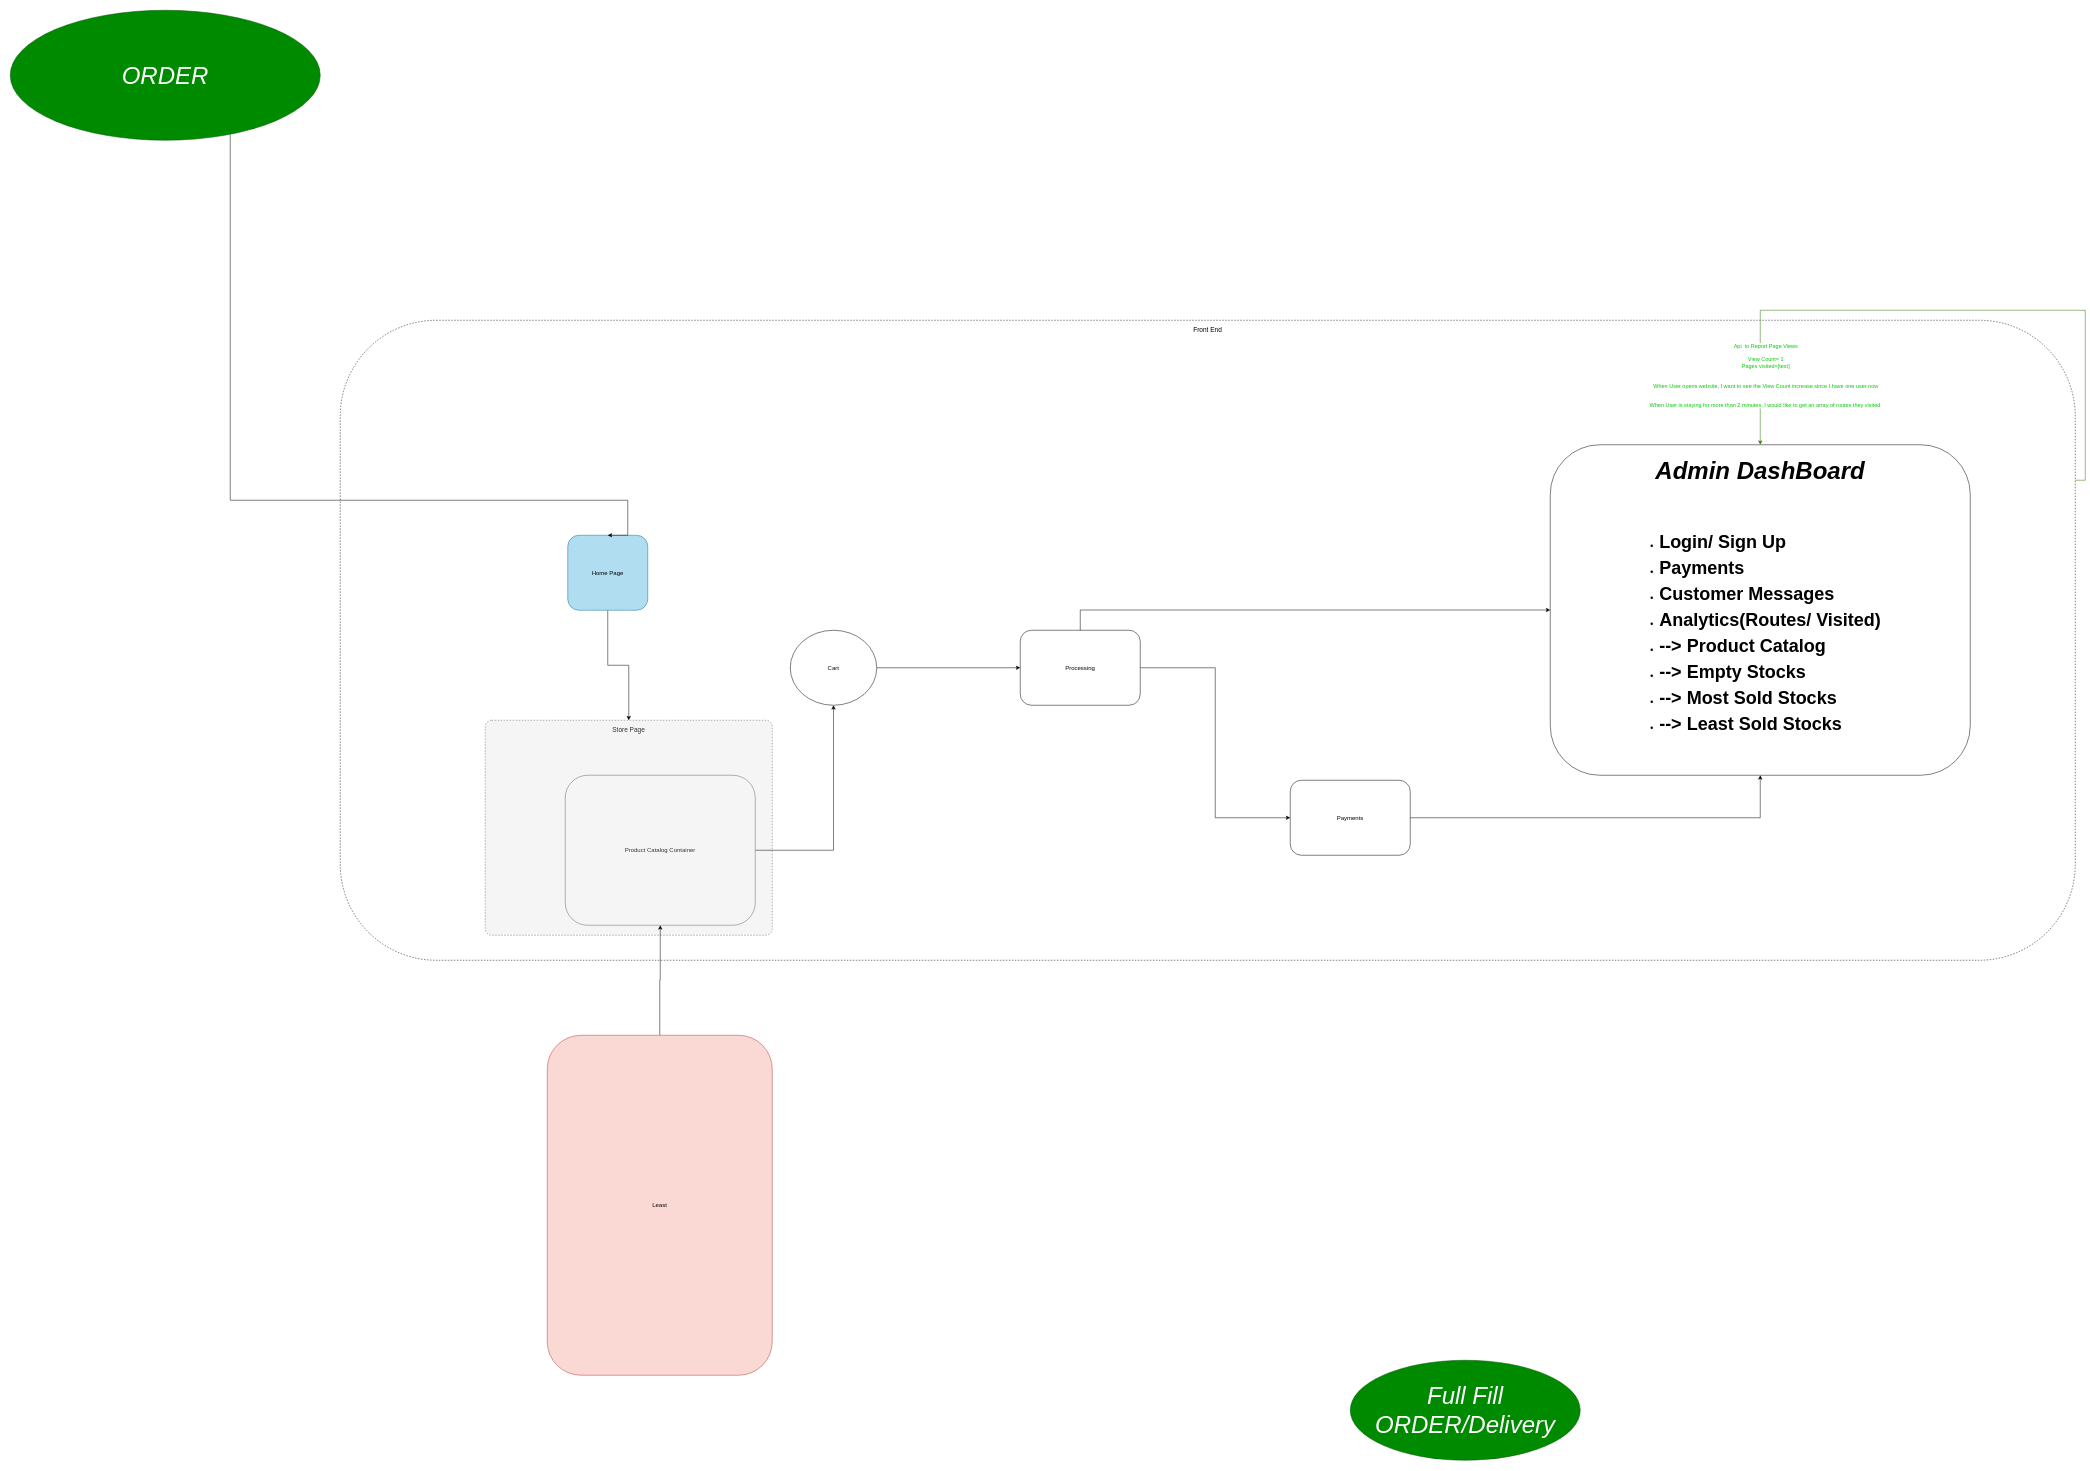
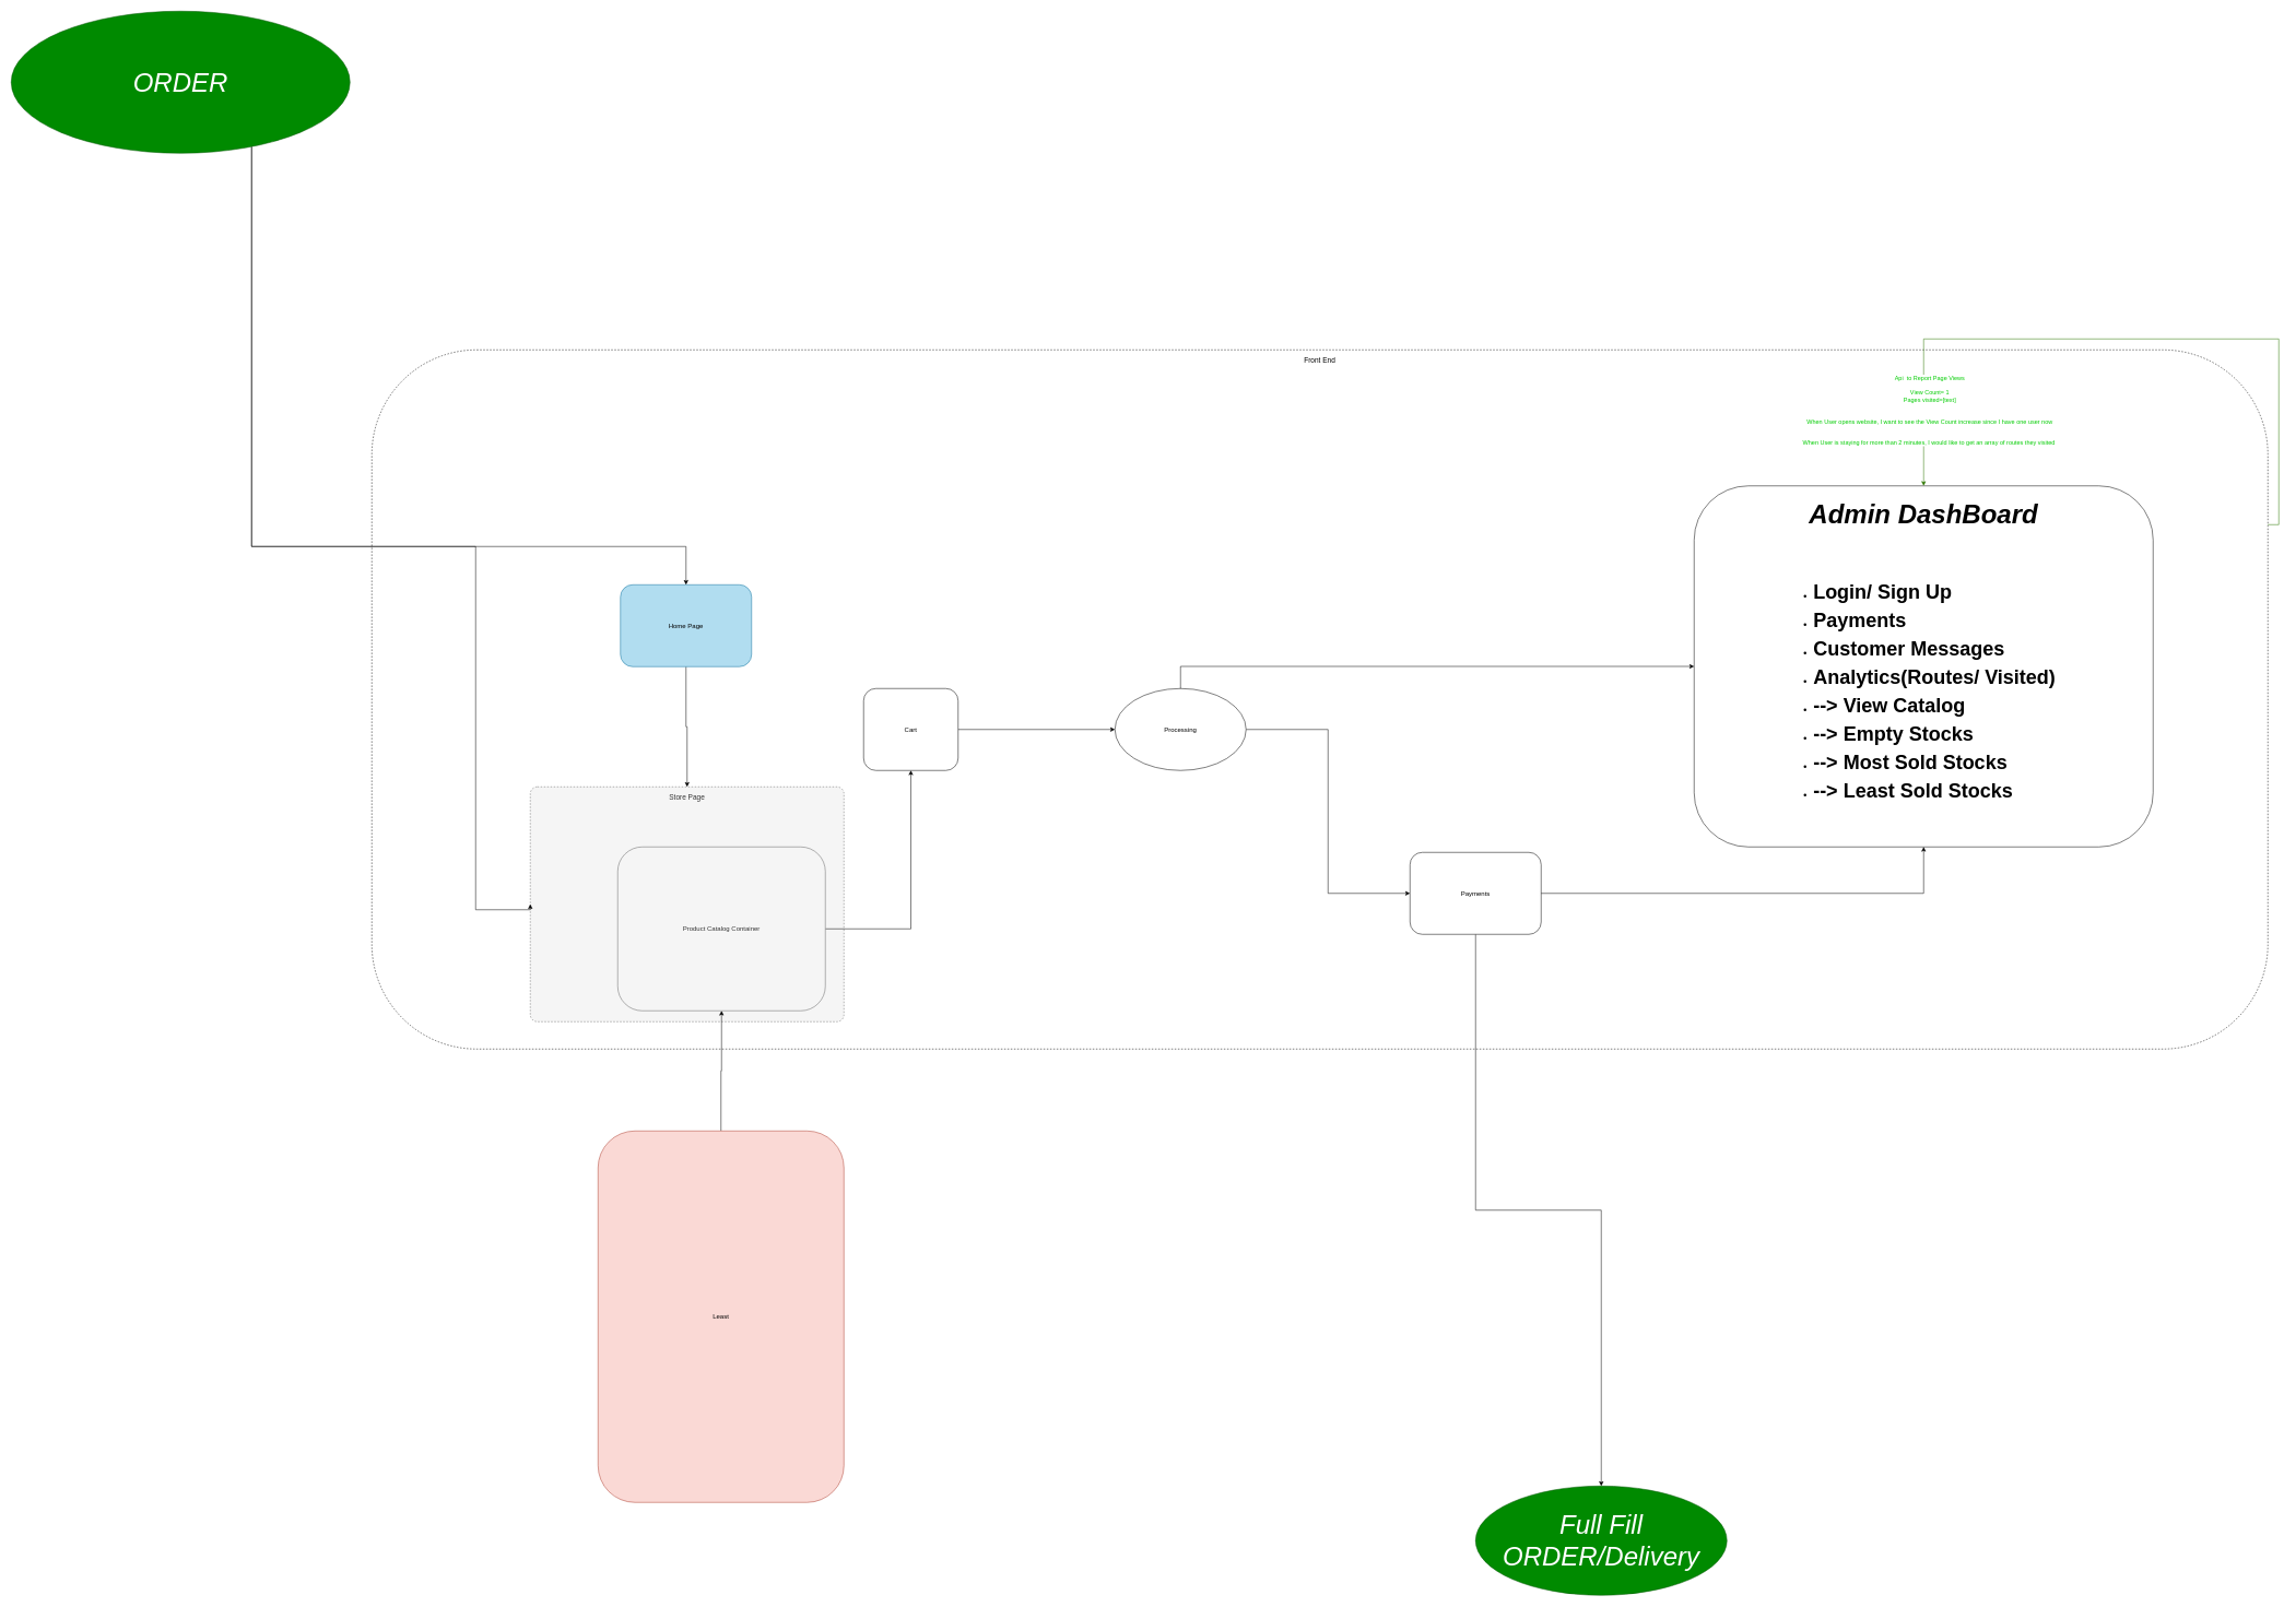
- <mxCell id="5" value="&lt;h1&gt;&lt;font style=&quot;font-size: 48px;&quot;&gt;&lt;i&gt;Admin DashBoard&lt;/i&gt;&lt;/font&gt;&lt;/h1&gt;&lt;font style=&quot;font-size: 48px;&quot;&gt;&lt;i&gt;&lt;br&gt;&lt;/i&gt;&lt;/font&gt;&lt;h2 style=&quot;line-height: 250%;&quot;&gt;&lt;ul style=&quot;line-height: 250%;&quot;&gt;&lt;li style=&quot;text-align: left;&quot;&gt;&lt;font style=&quot;font-size: 36px;&quot;&gt;Login/ Sign Up&lt;/font&gt;&lt;/li&gt;&lt;li style=&quot;text-align: left;&quot;&gt;&lt;font style=&quot;font-size: 36px;&quot;&gt;Payments&lt;/font&gt;&lt;/li&gt;&lt;li style=&quot;text-align: left;&quot;&gt;&lt;font style=&quot;font-size: 36px;&quot;&gt;Customer Messages&lt;/font&gt;&lt;/li&gt;&lt;li style=&quot;text-align: left;&quot;&gt;&lt;font style=&quot;font-size: 36px;&quot;&gt;Analytics(Routes/ Visited)&lt;/font&gt;&lt;/li&gt;&lt;li style=&quot;text-align: left;&quot;&gt;&lt;font style=&quot;font-size: 36px;&quot;&gt;--&amp;gt; Product Catalog&lt;/font&gt;&lt;/li&gt;&lt;li style=&quot;text-align: left;&quot;&gt;&lt;font style=&quot;font-size: 36px;&quot;&gt;--&amp;gt; Empty Stocks&lt;/font&gt;&lt;/li&gt;&lt;li style=&quot;text-align: left;&quot;&gt;&lt;font style=&quot;font-size: 36px;&quot;&gt;--&amp;gt; Most Sold Stocks&lt;/font&gt;&lt;/li&gt;&lt;li style=&quot;text-align: left;&quot;&gt;&lt;font style=&quot;font-size: 36px;&quot;&gt;--&amp;gt; Least Sold Stocks&amp;nbsp;&lt;/font&gt;&lt;/li&gt;&lt;/ul&gt;&lt;/h2&gt;" style="rounded=1;whiteSpace=wrap;html=1;horizontal=1;verticalAlign=top;" vertex="1" parent="1"><mxGeometry x="3100" y="889" width="840" height="661" as="geometry" /></mxCell>
+ <mxCell id="5" value="&lt;h1&gt;&lt;font style=&quot;font-size: 48px;&quot;&gt;&lt;i&gt;Admin DashBoard&lt;/i&gt;&lt;/font&gt;&lt;/h1&gt;&lt;font style=&quot;font-size: 48px;&quot;&gt;&lt;i&gt;&lt;br&gt;&lt;/i&gt;&lt;/font&gt;&lt;h2 style=&quot;line-height: 250%;&quot;&gt;&lt;ul style=&quot;line-height: 250%;&quot;&gt;&lt;li style=&quot;text-align: left;&quot;&gt;&lt;font style=&quot;font-size: 36px;&quot;&gt;Login/ Sign Up&lt;/font&gt;&lt;/li&gt;&lt;li style=&quot;text-align: left;&quot;&gt;&lt;font style=&quot;font-size: 36px;&quot;&gt;Payments&lt;/font&gt;&lt;/li&gt;&lt;li style=&quot;text-align: left;&quot;&gt;&lt;font style=&quot;font-size: 36px;&quot;&gt;Customer Messages&lt;/font&gt;&lt;/li&gt;&lt;li style=&quot;text-align: left;&quot;&gt;&lt;font style=&quot;font-size: 36px;&quot;&gt;Analytics(Routes/ Visited)&lt;/font&gt;&lt;/li&gt;&lt;li style=&quot;text-align: left;&quot;&gt;&lt;font style=&quot;font-size: 36px;&quot;&gt;--&amp;gt; View Catalog&lt;/font&gt;&lt;/li&gt;&lt;li style=&quot;text-align: left;&quot;&gt;&lt;font style=&quot;font-size: 36px;&quot;&gt;--&amp;gt; Empty Stocks&lt;/font&gt;&lt;/li&gt;&lt;li style=&quot;text-align: left;&quot;&gt;&lt;font style=&quot;font-size: 36px;&quot;&gt;--&amp;gt; Most Sold Stocks&lt;/font&gt;&lt;/li&gt;&lt;li style=&quot;text-align: left;&quot;&gt;&lt;font style=&quot;font-size: 36px;&quot;&gt;--&amp;gt; Least Sold Stocks&amp;nbsp;&lt;/font&gt;&lt;/li&gt;&lt;/ul&gt;&lt;/h2&gt;" style="rounded=1;whiteSpace=wrap;html=1;horizontal=1;verticalAlign=top;" vertex="1" parent="1"><mxGeometry x="3100" y="889" width="840" height="661" as="geometry" /></mxCell>
- <mxCell id="18" value="Home Page" style="rounded=1;whiteSpace=wrap;html=1;fillColor=#b1ddf0;strokeColor=#10739e;" vertex="1" parent="1"><mxGeometry x="1135" y="1070" width="160" height="150" as="geometry" /></mxCell>
+ <mxCell id="18" value="Home Page" style="rounded=1;whiteSpace=wrap;html=1;fillColor=#b1ddf0;strokeColor=#10739e;" vertex="1" parent="1"><mxGeometry x="1135" y="1070" width="240" height="150" as="geometry" /></mxCell>
- <mxCell id="11" value="Cart" style="ellipse;whiteSpace=wrap;html=1;" vertex="1" parent="1"><mxGeometry x="1580" y="1260" width="173" height="150" as="geometry" /></mxCell>
+ <mxCell id="11" value="Cart" style="rounded=1;whiteSpace=wrap;html=1;" vertex="1" parent="1"><mxGeometry x="1580" y="1260" width="173" height="150" as="geometry" /></mxCell>
- <mxCell id="13" value="Processing" style="rounded=1;whiteSpace=wrap;html=1;" vertex="1" parent="1"><mxGeometry x="2040" y="1260" width="240" height="150" as="geometry" /></mxCell>
+ <mxCell id="13" value="Processing" style="ellipse;whiteSpace=wrap;html=1;" vertex="1" parent="1"><mxGeometry x="2040" y="1260" width="240" height="150" as="geometry" /></mxCell>
+ <mxCell id="23" style="edgeStyle=orthogonalEdgeStyle;rounded=0;orthogonalLoop=1;jettySize=auto;html=1;entryX=0;entryY=0.5;entryDx=0;entryDy=0;" edge="1" parent="1" source="24" target="6"><mxGeometry relative="1" as="geometry"><Array as="points"><mxPoint x="460" y="1000" /><mxPoint x="870" y="1000" /><mxPoint x="870" y="1665" /></Array></mxGeometry></mxCell>
+ <mxCell id="8" value="" style="edgeStyle=orthogonalEdgeStyle;rounded=0;orthogonalLoop=1;jettySize=auto;html=1;entryX=0.5;entryY=0;entryDx=0;entryDy=0;" edge="1" parent="1" source="9" target="21"><mxGeometry relative="1" as="geometry"><mxPoint x="2990" y="2770" as="targetPoint" /></mxGeometry></mxCell>
